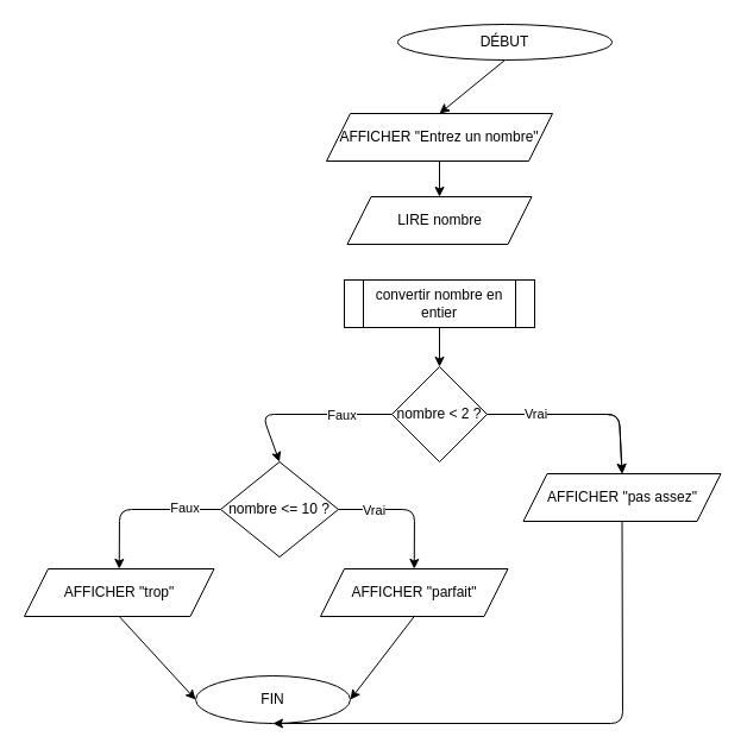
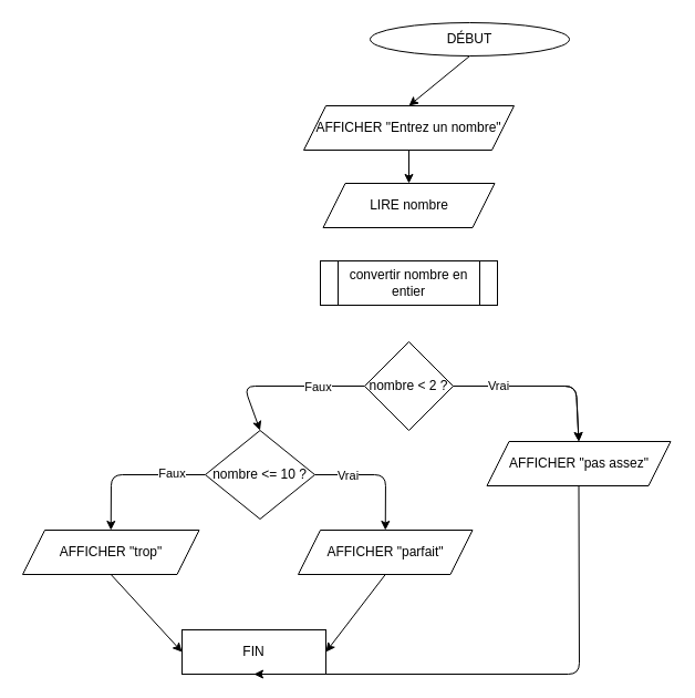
- <mxCell id="22" style="edgeStyle=none;html=1;exitX=0.5;exitY=1;exitDx=0;exitDy=0;entryX=0.5;entryY=0;entryDx=0;entryDy=0;" edge="1" parent="1" source="23" target="16"><mxGeometry relative="1" as="geometry" /></mxCell>
- <mxCell id="2" value="FIN" style="ellipse;whiteSpace=wrap;html=1;" vertex="1" parent="1"><mxGeometry x="164" y="568" width="130" height="40" as="geometry" /></mxCell>
+ <mxCell id="2" value="FIN" style="whiteSpace=wrap;html=1;rounded=0;" vertex="1" parent="1"><mxGeometry x="164" y="568" width="130" height="40" as="geometry" /></mxCell>
